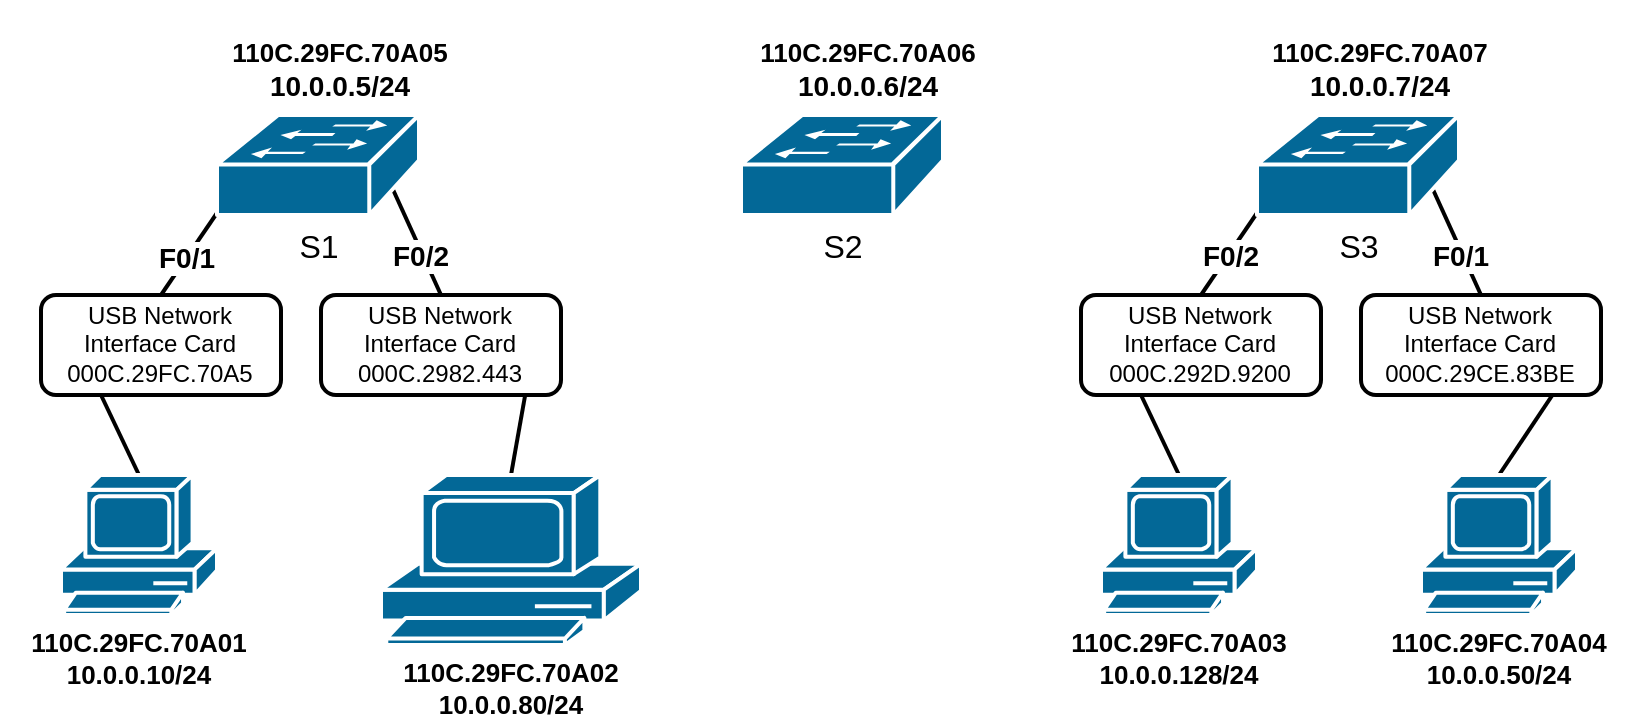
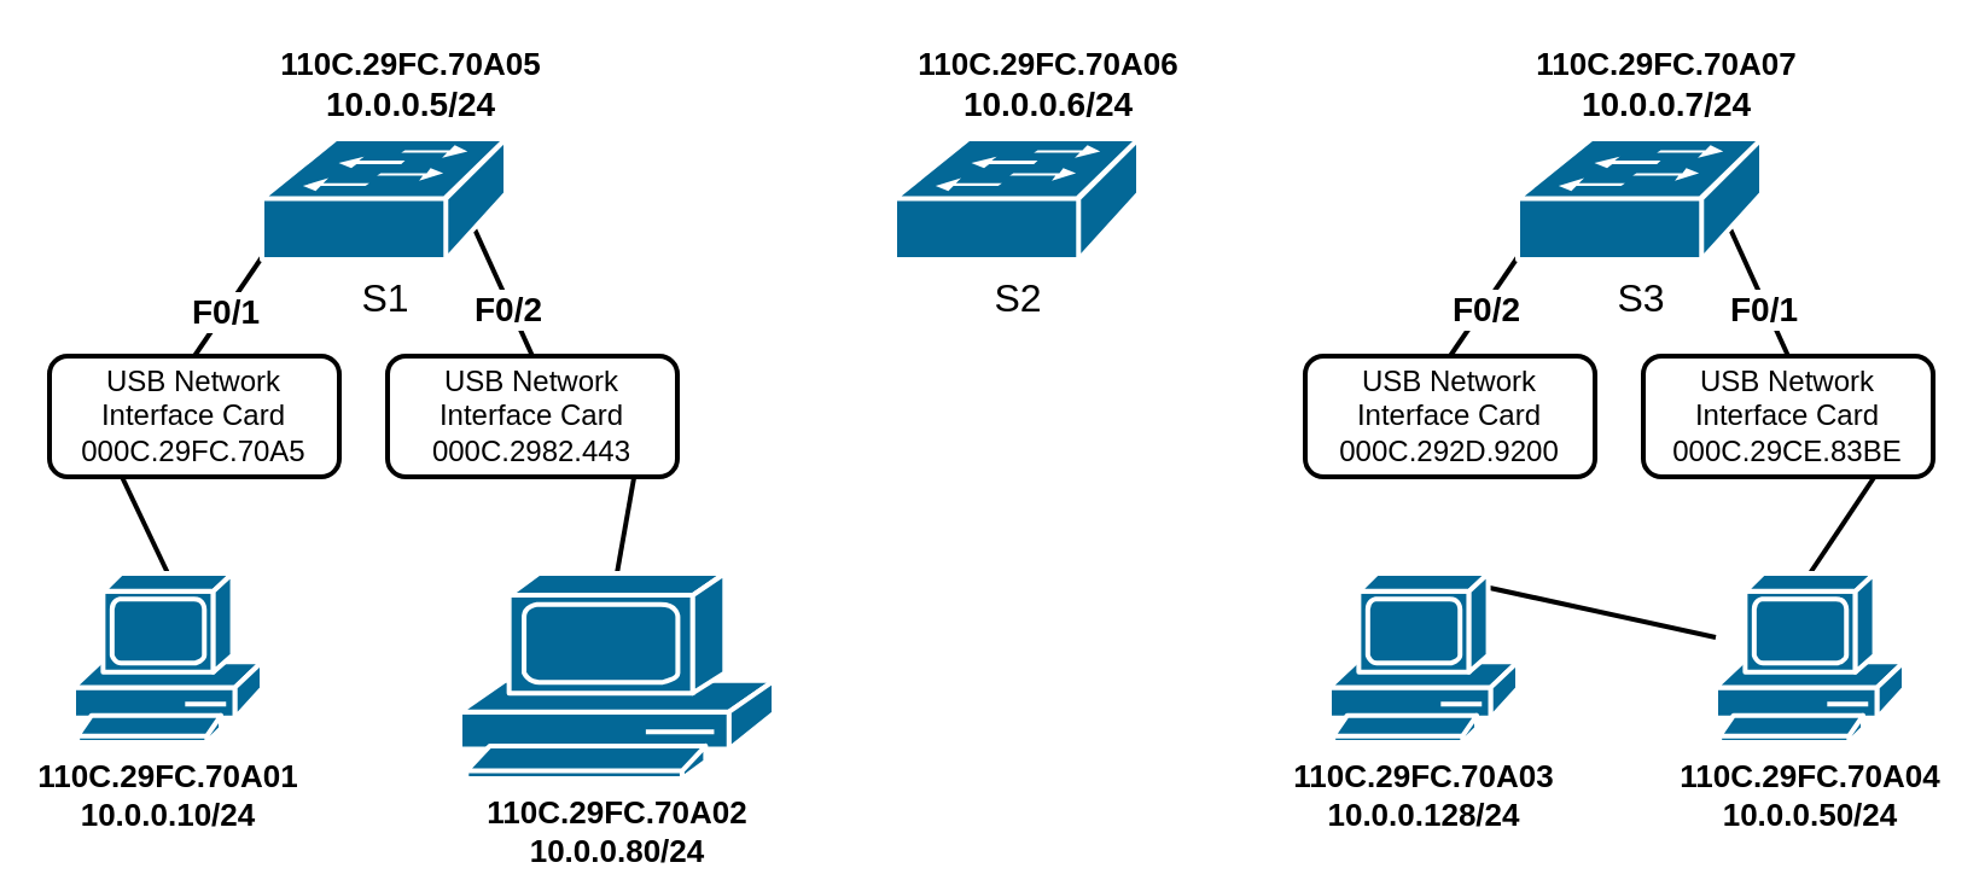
- <mxCell id="13" value="" style="endArrow=none;html=1;rounded=0;exitX=0.5;exitY=0;exitDx=0;exitDy=0;exitPerimeter=0;entryX=0.25;entryY=1;entryDx=0;entryDy=0;strokeWidth=2;" edge="1" parent="1" source="20" target="16"><mxGeometry width="50" height="50" relative="1" as="geometry"><mxPoint x="589" y="197" as="sourcePoint" /><mxPoint x="628" y="106" as="targetPoint" /></mxGeometry></mxCell>
+ <mxCell id="13" value="" style="endArrow=none;html=1;rounded=0;exitX=0.5;exitY=0;exitDx=0;exitDy=0;exitPerimeter=0;strokeWidth=2;" edge="1" parent="1" source="20" target="21"><mxGeometry width="50" height="50" relative="1" as="geometry"><mxPoint x="589" y="197" as="sourcePoint" /><mxPoint x="628" y="106" as="targetPoint" /></mxGeometry></mxCell>
